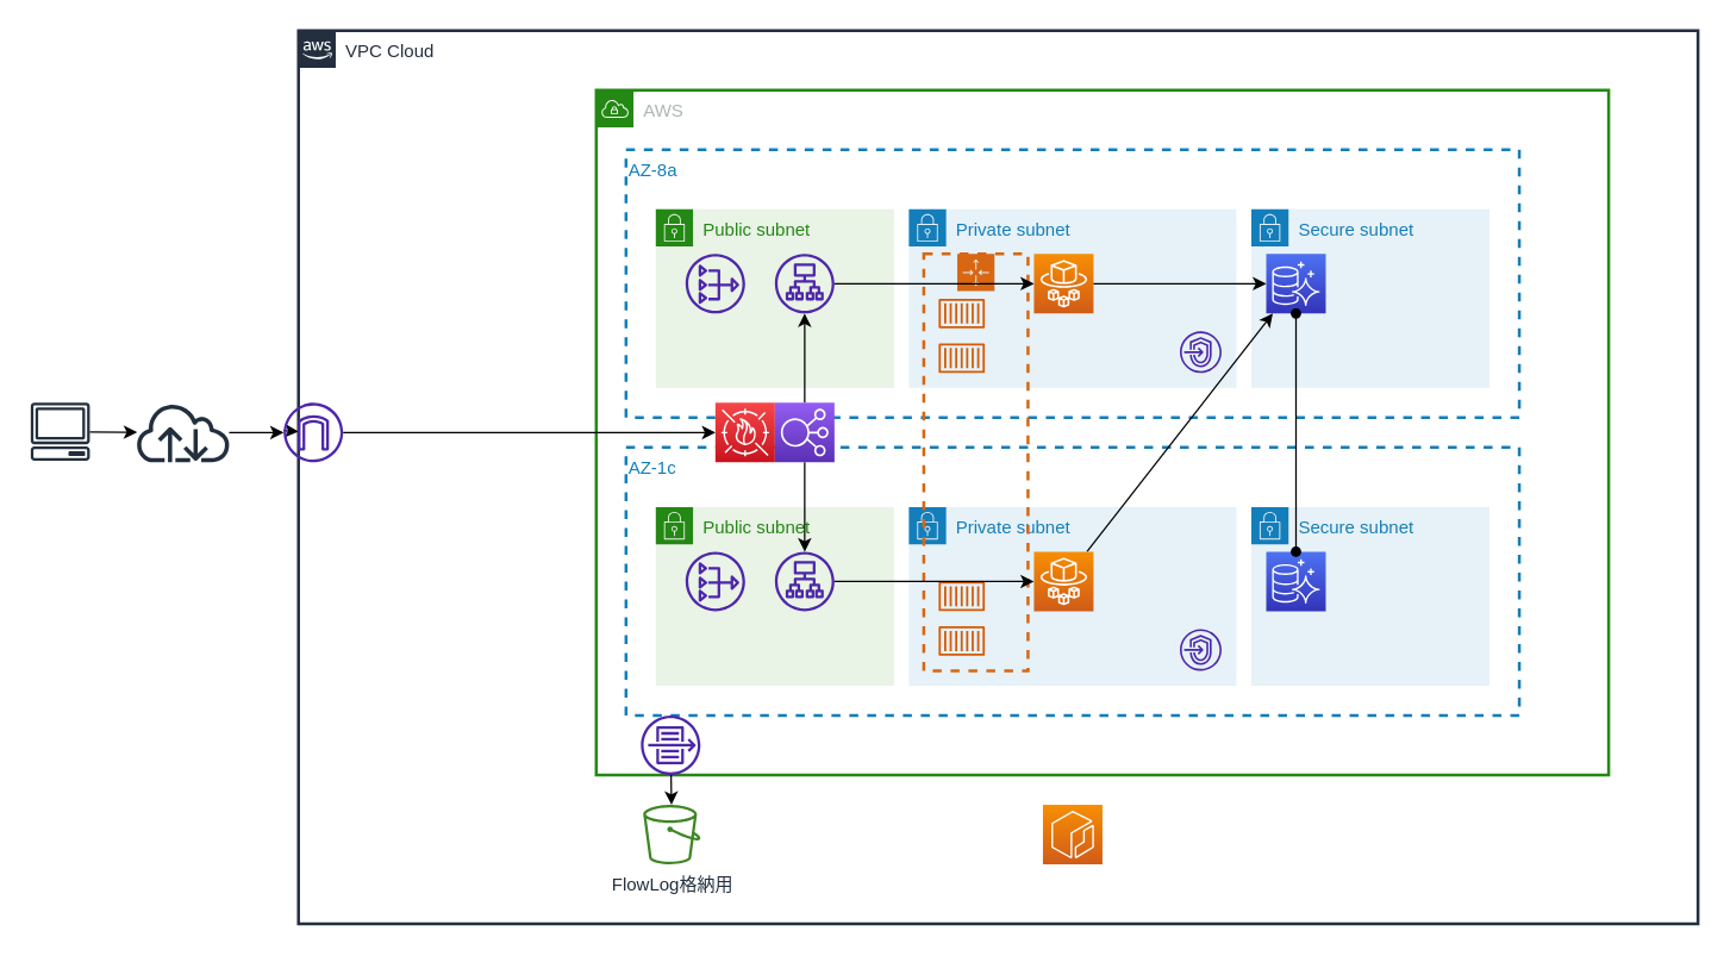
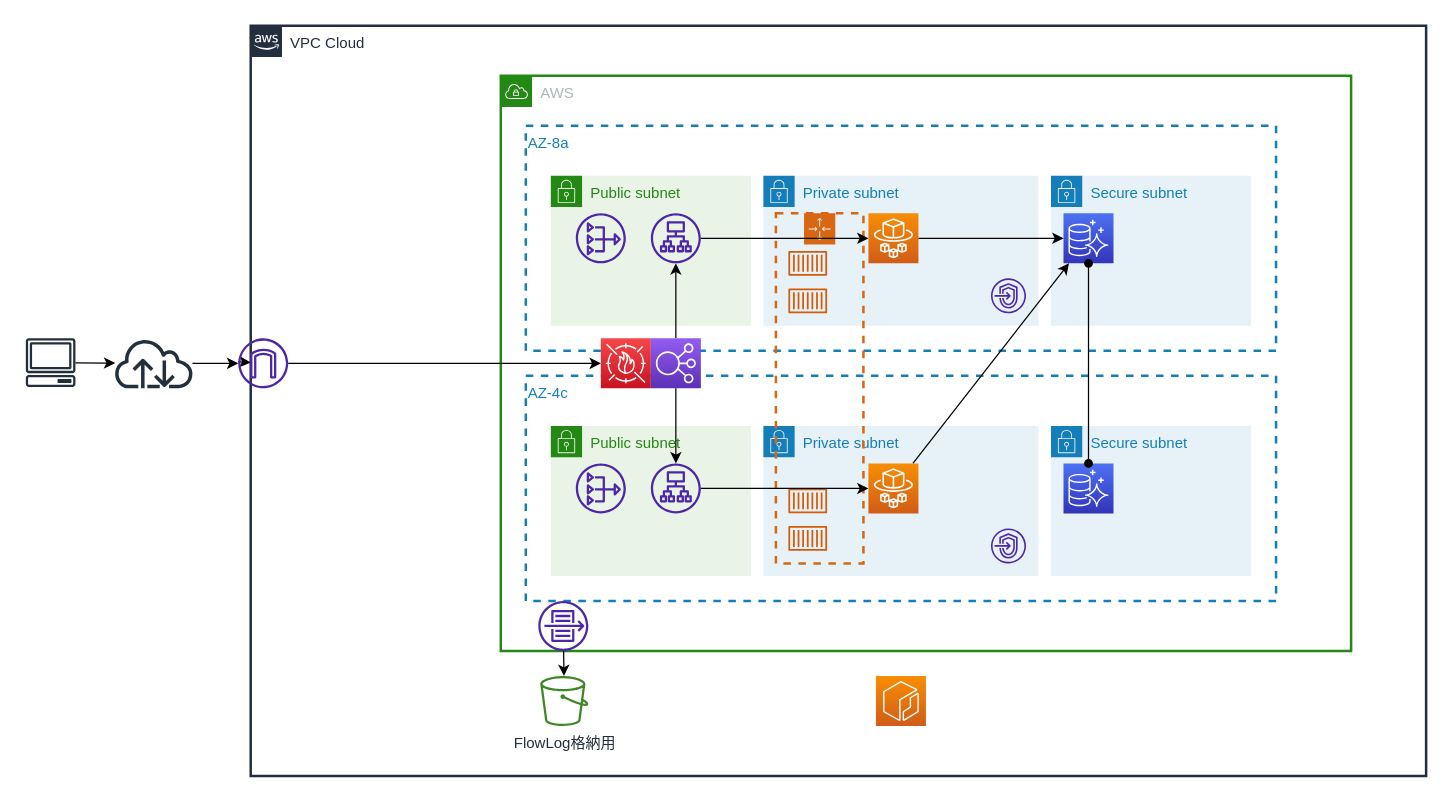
- <mxCell id="5" value="AZ-1c" style="fillColor=none;strokeColor=#147EBA;dashed=1;verticalAlign=top;fontStyle=0;fontColor=#147EBA;align=left;strokeWidth=2;" vertex="1" parent="3"><mxGeometry x="20" y="240" width="600" height="180" as="geometry" /></mxCell>
+ <mxCell id="5" value="AZ-4c" style="fillColor=none;strokeColor=#147EBA;dashed=1;verticalAlign=top;fontStyle=0;fontColor=#147EBA;align=left;strokeWidth=2;" vertex="1" parent="3"><mxGeometry x="20" y="240" width="600" height="180" as="geometry" /></mxCell>
